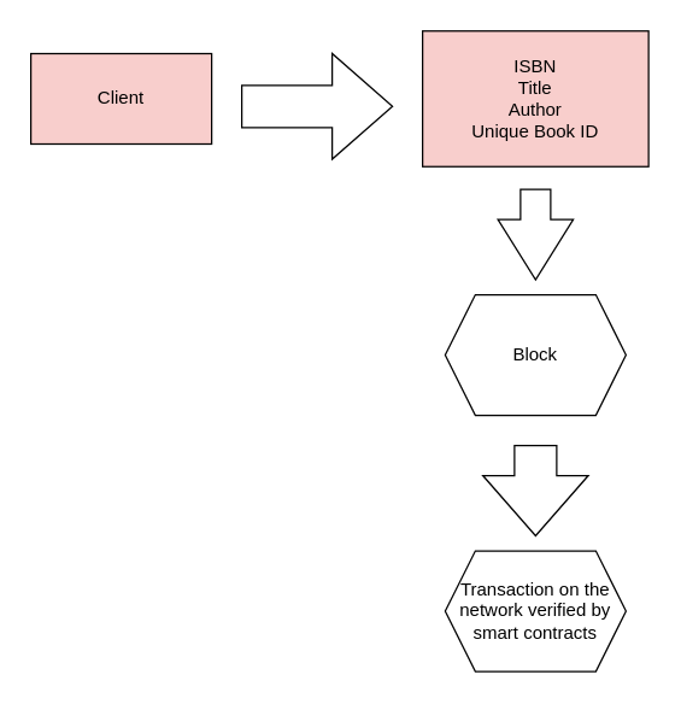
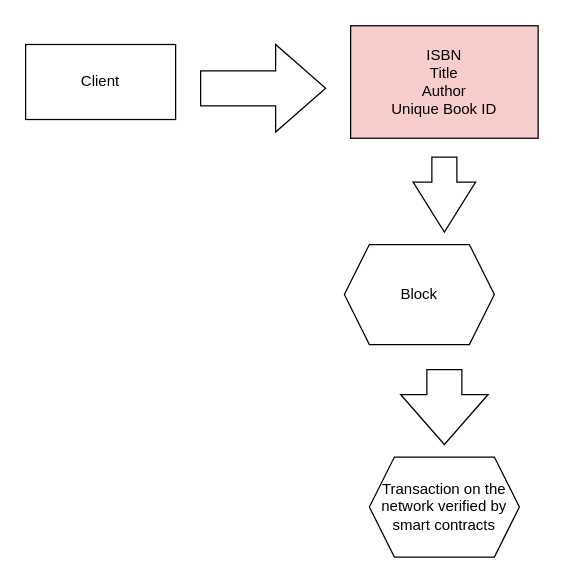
- <mxCell id="3" value="Client" style="rounded=0;whiteSpace=wrap;html=1;fillColor=#f8cecc;" vertex="1" parent="1"><mxGeometry x="20" y="35" width="120" height="60" as="geometry" /></mxCell>
+ <mxCell id="3" value="Client" style="rounded=0;whiteSpace=wrap;html=1;" vertex="1" parent="1"><mxGeometry x="20" y="35" width="120" height="60" as="geometry" /></mxCell>
- <mxCell id="6" value="Block" style="shape=hexagon;perimeter=hexagonPerimeter2;whiteSpace=wrap;html=1;fixedSize=1;" vertex="1" parent="1"><mxGeometry x="295" y="195" width="120" height="80" as="geometry" /></mxCell>
+ <mxCell id="6" value="Block" style="shape=hexagon;perimeter=hexagonPerimeter2;whiteSpace=wrap;html=1;fixedSize=1;" vertex="1" parent="1"><mxGeometry x="275" y="195" width="120" height="80" as="geometry" /></mxCell>
